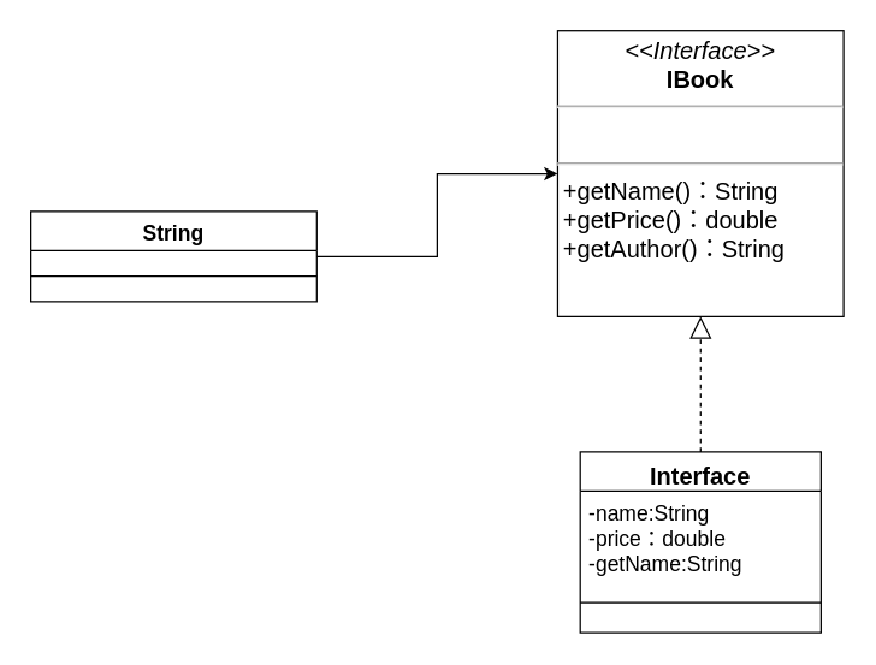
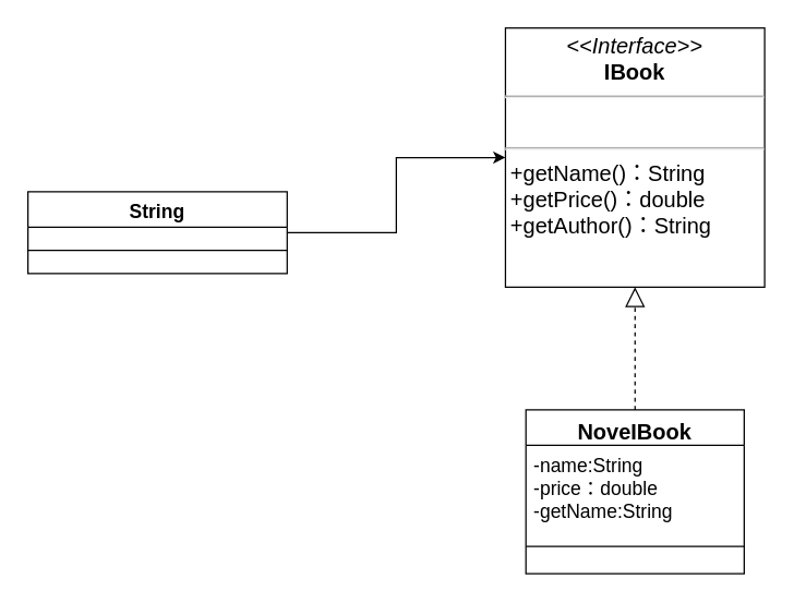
- <mxCell id="6" value="Interface" style="swimlane;fontStyle=1;align=center;verticalAlign=top;childLayout=stackLayout;horizontal=1;startSize=26;horizontalStack=0;resizeParent=1;resizeParentMax=0;resizeLast=0;collapsible=1;marginBottom=0;fontSize=16;" vertex="1" parent="1"><mxGeometry x="385" y="300" width="160" height="120" as="geometry" /></mxCell>
+ <mxCell id="6" value="NoveIBook" style="swimlane;fontStyle=1;align=center;verticalAlign=top;childLayout=stackLayout;horizontal=1;startSize=26;horizontalStack=0;resizeParent=1;resizeParentMax=0;resizeLast=0;collapsible=1;marginBottom=0;fontSize=16;" vertex="1" parent="1"><mxGeometry x="385" y="300" width="160" height="120" as="geometry" /></mxCell>
